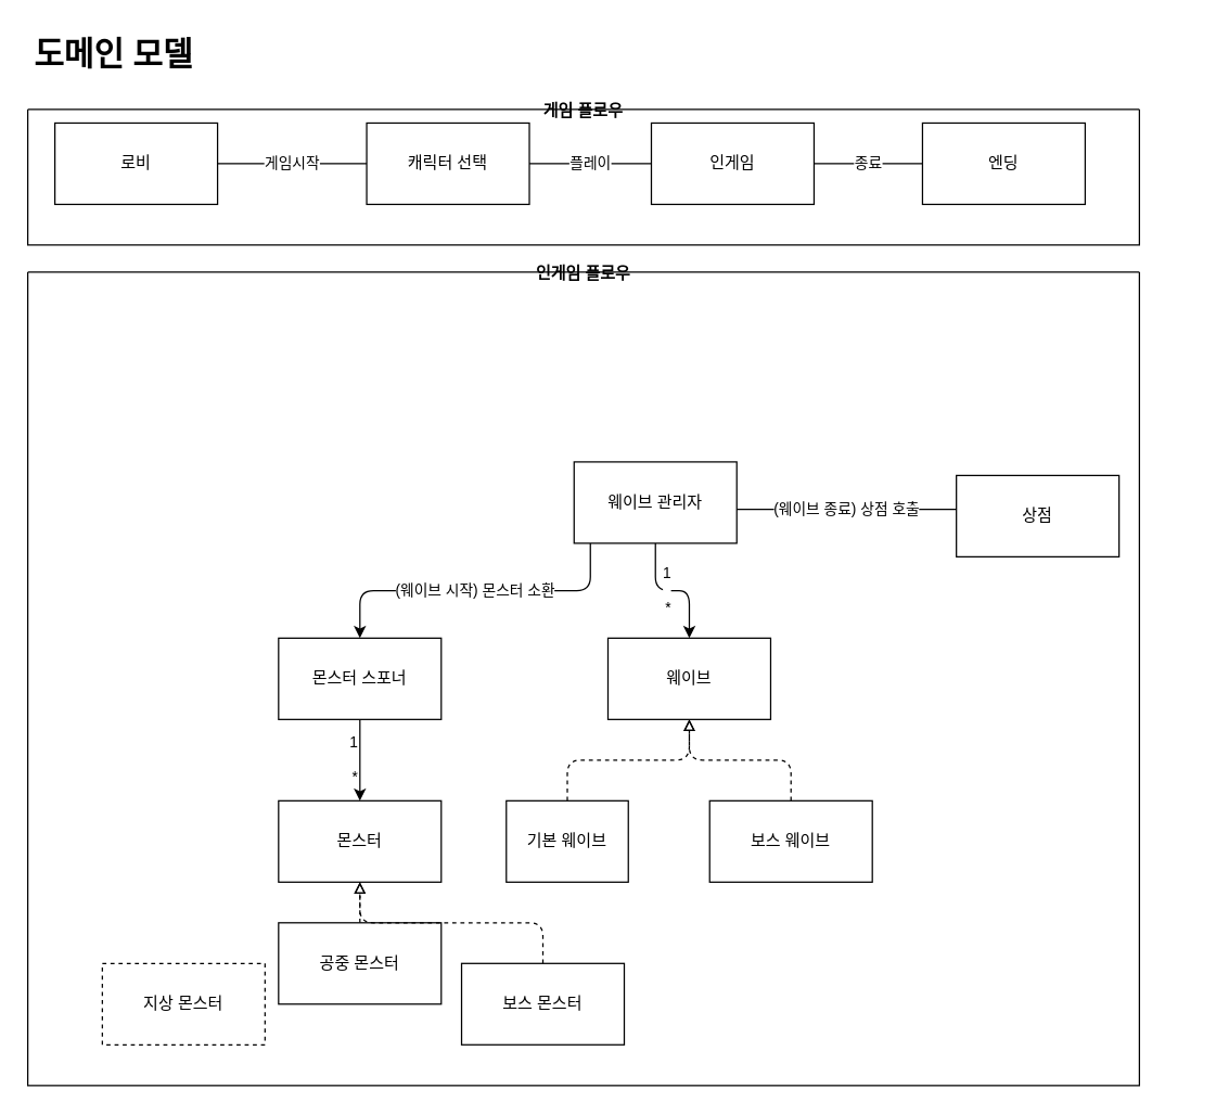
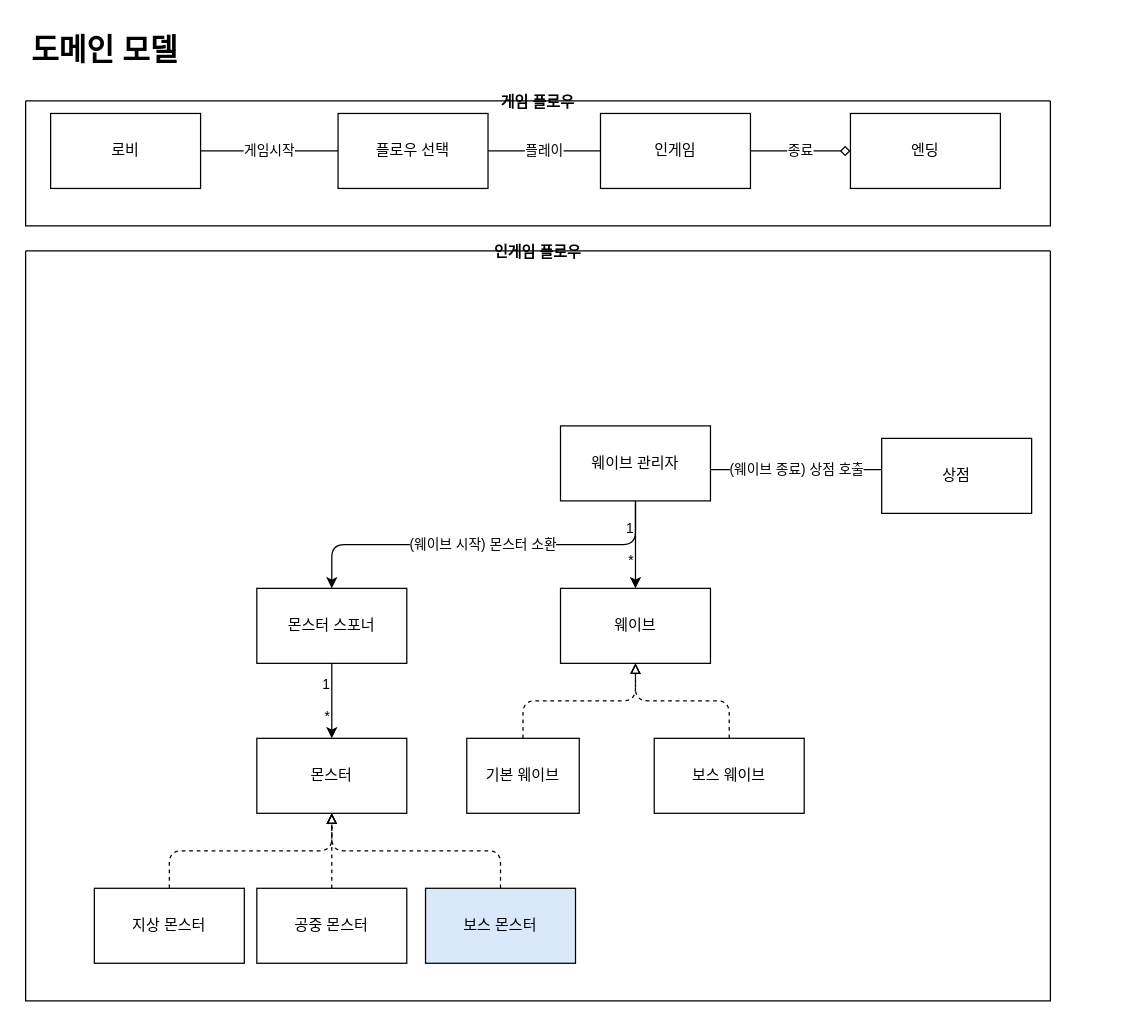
- <mxCell id="5" value="캐릭터 선택" style="whiteSpace=wrap;html=1;rounded=0;shadow=0;direction=west;flipH=0;flipV=0;" parent="3" vertex="1"><mxGeometry x="230" width="120" height="60" as="geometry" /></mxCell>
+ <mxCell id="5" value="플로우 선택" style="whiteSpace=wrap;html=1;rounded=0;shadow=0;direction=west;flipH=0;flipV=0;" parent="3" vertex="1"><mxGeometry x="230" width="120" height="60" as="geometry" /></mxCell>
- <mxCell id="10" value="종료" style="edgeStyle=none;html=1;shadow=0;endArrow=none;endFill=0;" parent="3" source="7" target="9" edge="1"><mxGeometry relative="1" as="geometry" /></mxCell>
+ <mxCell id="10" value="종료" style="edgeStyle=none;html=1;shadow=0;endArrow=diamond;endFill=0;" parent="3" source="7" target="9" edge="1"><mxGeometry relative="1" as="geometry" /></mxCell>
- <mxCell id="14" value="웨이브 관리자" style="whiteSpace=wrap;html=1;rounded=0;shadow=0;" parent="13" vertex="1"><mxGeometry x="348" y="100" width="120" height="60" as="geometry" /></mxCell>
+ <mxCell id="14" value="웨이브 관리자" style="whiteSpace=wrap;html=1;rounded=0;shadow=0;" parent="13" vertex="1"><mxGeometry x="373" y="100" width="120" height="60" as="geometry" /></mxCell>
+ <mxCell id="27" value="" style="edgeStyle=elbowEdgeStyle;rounded=1;elbow=vertical;html=1;shadow=0;endArrow=block;endFill=0;dashed=1;" parent="13" source="28" target="25" edge="1"><mxGeometry relative="1" as="geometry" /></mxCell>
- <mxCell id="30" value="공중 몬스터" style="whiteSpace=wrap;html=1;rounded=0;shadow=0;" parent="13" vertex="1"><mxGeometry x="130" y="440" width="120" height="60" as="geometry" /></mxCell>
+ <mxCell id="30" value="공중 몬스터" style="whiteSpace=wrap;html=1;rounded=0;shadow=0;" parent="13" vertex="1"><mxGeometry x="130" y="470" width="120" height="60" as="geometry" /></mxCell>
- <mxCell id="28" value="지상 몬스터" style="whiteSpace=wrap;html=1;rounded=0;shadow=0;dashed=1;" parent="13" vertex="1"><mxGeometry y="470" width="120" height="60" as="geometry" /></mxCell>
+ <mxCell id="28" value="지상 몬스터" style="whiteSpace=wrap;html=1;rounded=0;shadow=0;" parent="13" vertex="1"><mxGeometry y="470" width="120" height="60" as="geometry" /></mxCell>
- <mxCell id="32" value="보스 몬스터" style="whiteSpace=wrap;html=1;rounded=0;shadow=0;" parent="13" vertex="1"><mxGeometry x="265" y="470" width="120" height="60" as="geometry" /></mxCell>
+ <mxCell id="32" value="보스 몬스터" style="whiteSpace=wrap;html=1;rounded=0;shadow=0;fillColor=#dae8fc;" parent="13" vertex="1"><mxGeometry x="265" y="470" width="120" height="60" as="geometry" /></mxCell>
